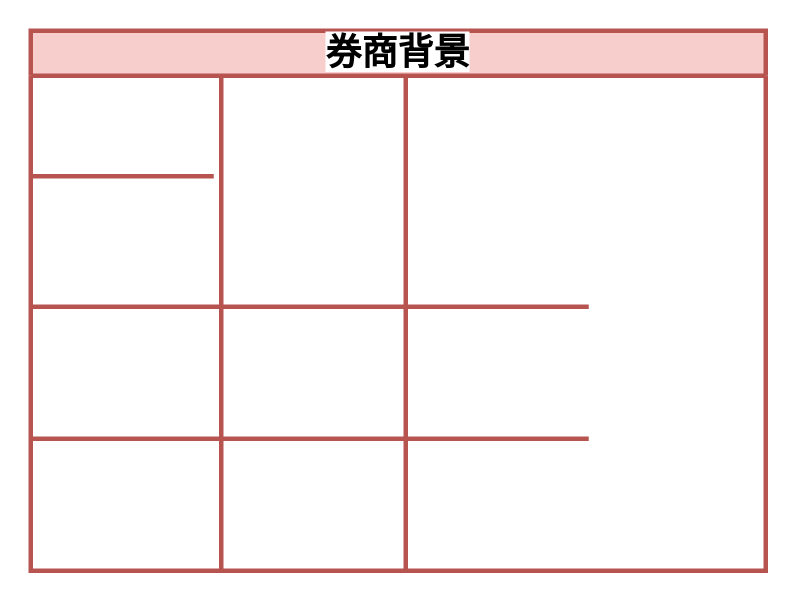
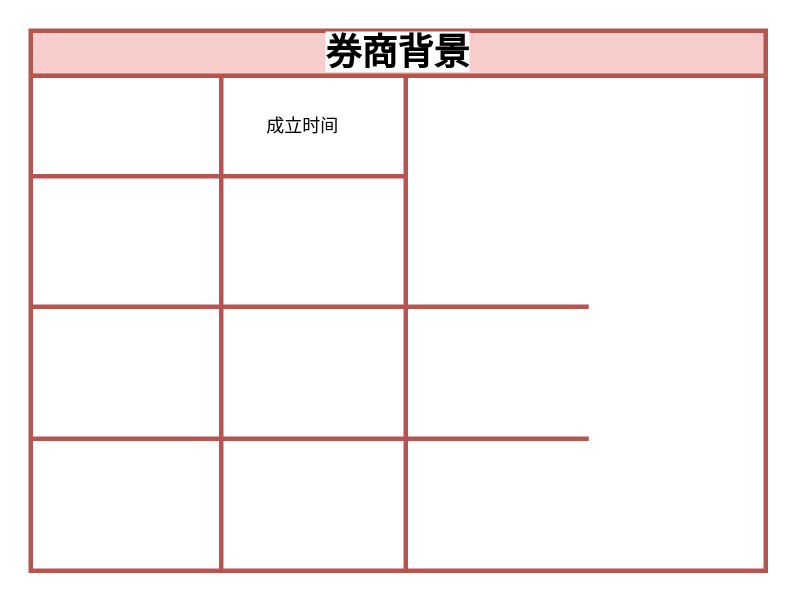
+ <mxCell id="4" value="成立时间" style="shape=partialRectangle;html=1;whiteSpace=wrap;connectable=0;fillColor=none;top=0;left=0;bottom=0;right=0;overflow=hidden;" vertex="1" parent="3"><mxGeometry x="118" width="127" height="67" as="geometry" /></mxCell>
